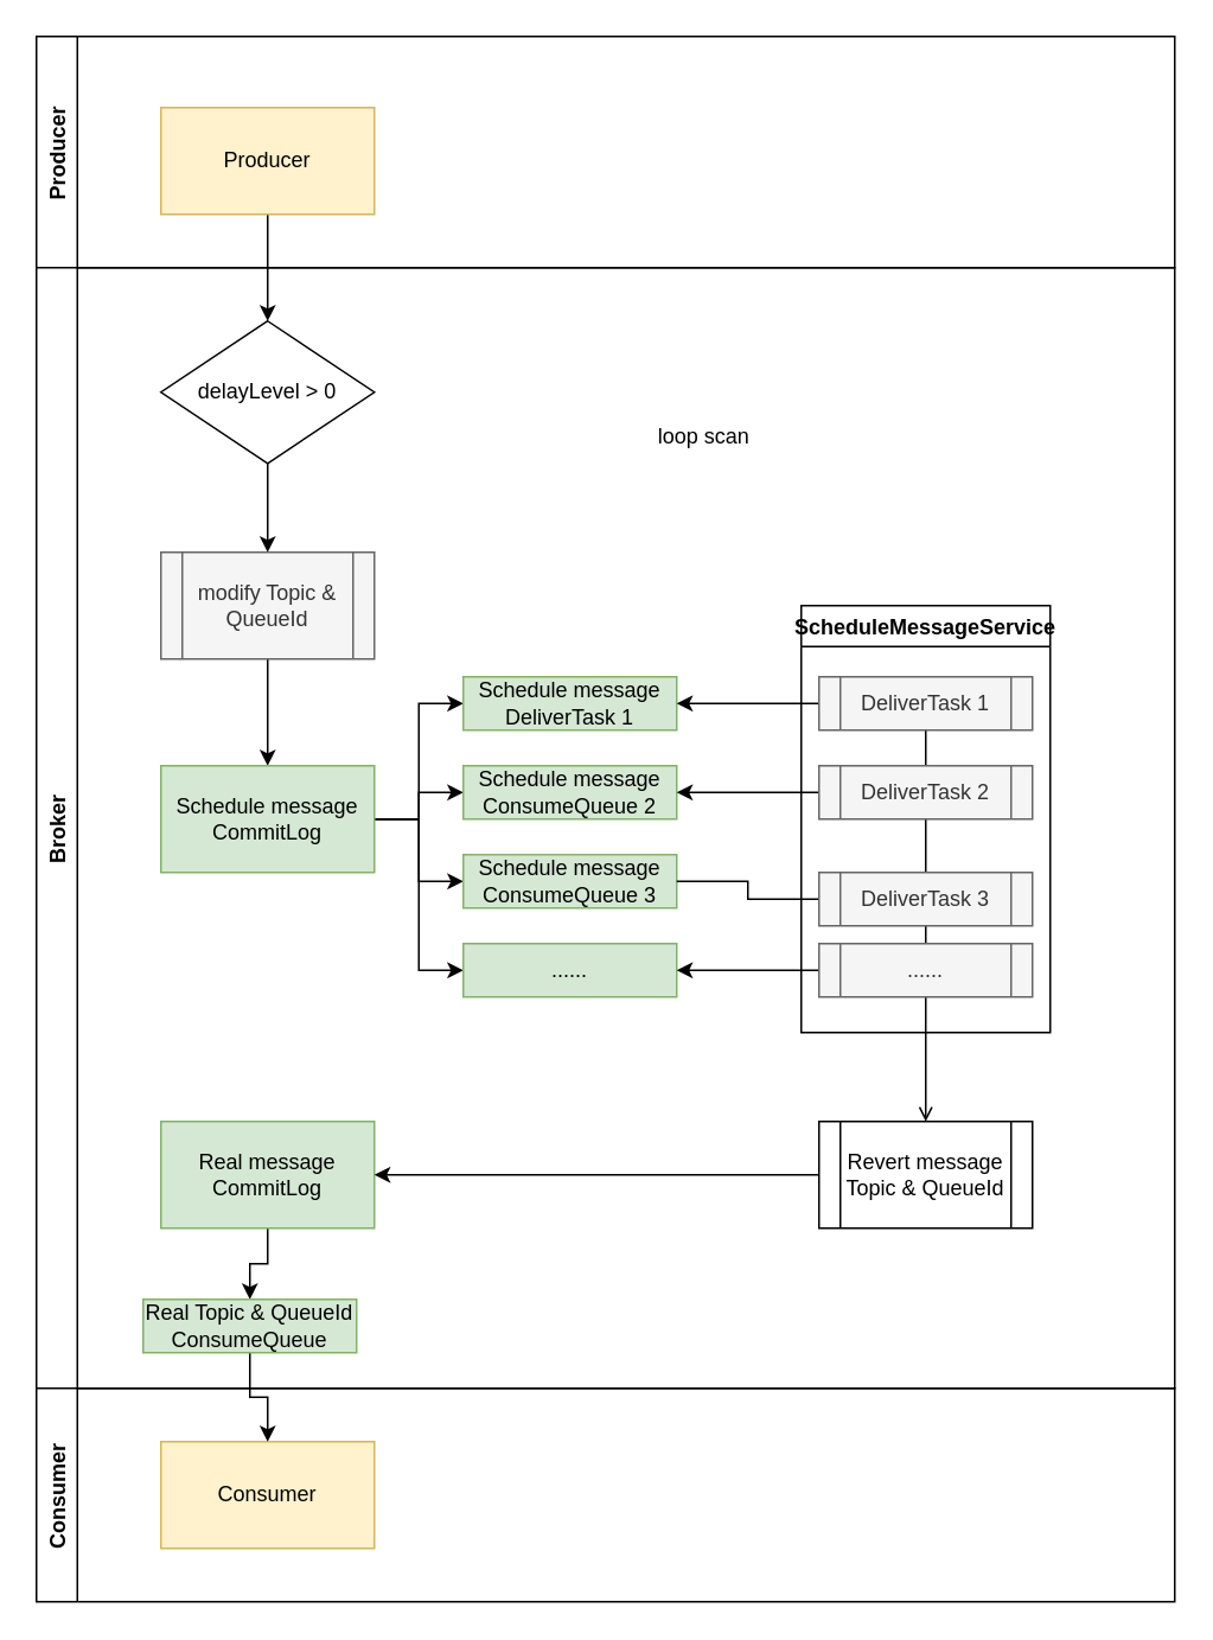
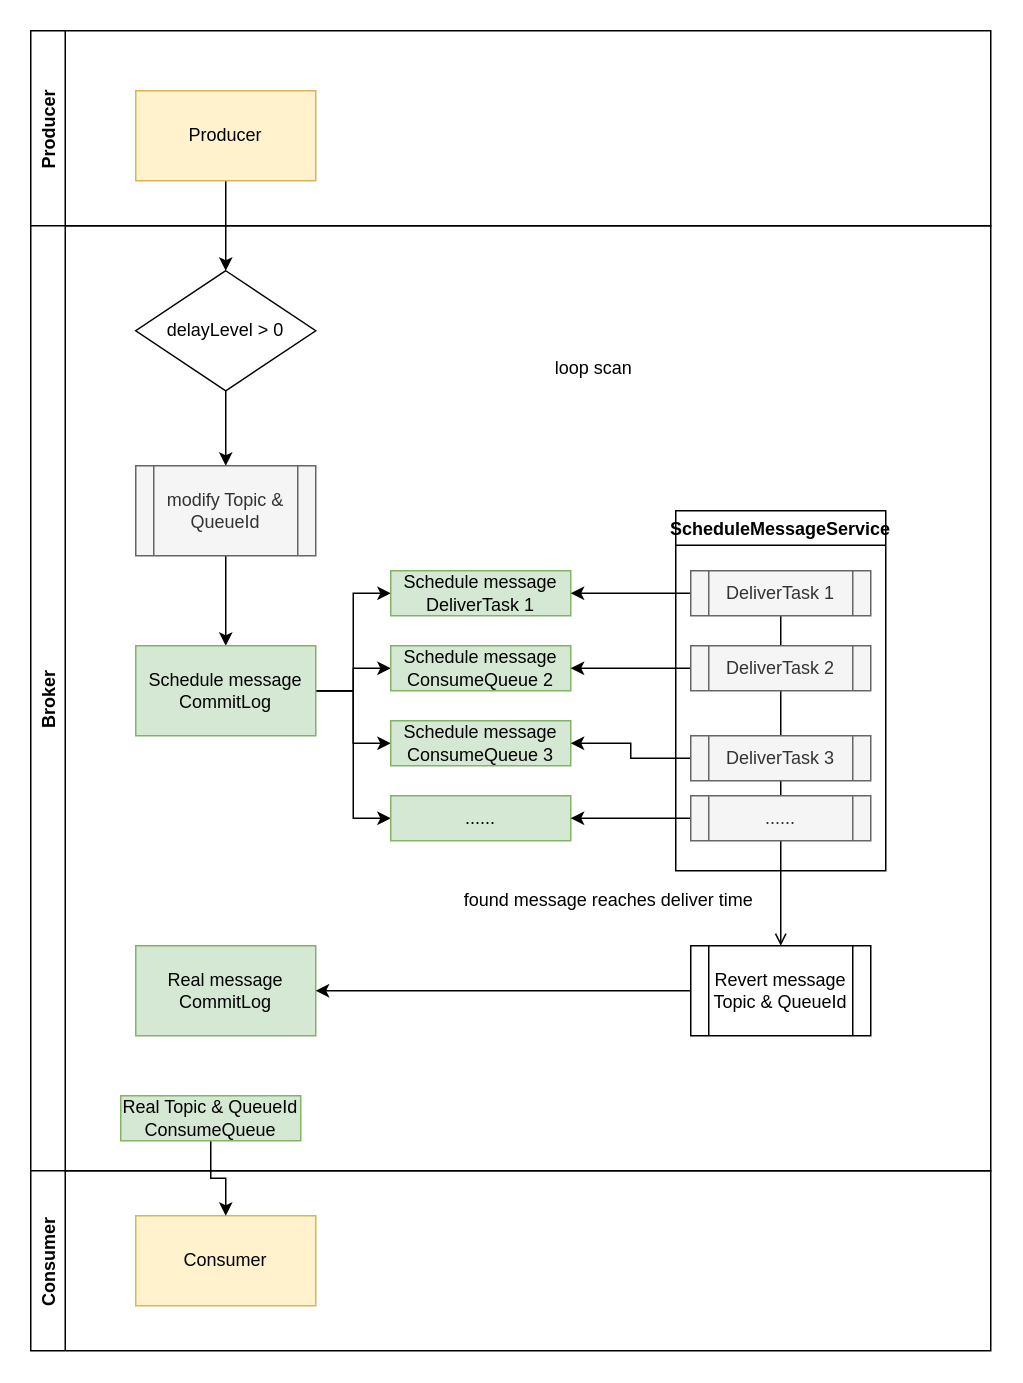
- <mxCell id="22" style="edgeStyle=orthogonalEdgeStyle;rounded=0;orthogonalLoop=1;jettySize=auto;html=1;exitX=0;exitY=0.5;exitDx=0;exitDy=0;endArrow=none;" edge="1" parent="1" source="23" target="16"><mxGeometry relative="1" as="geometry" /></mxCell>
+ <mxCell id="22" style="edgeStyle=orthogonalEdgeStyle;rounded=0;orthogonalLoop=1;jettySize=auto;html=1;exitX=0;exitY=0.5;exitDx=0;exitDy=0;" edge="1" parent="1" source="23" target="16"><mxGeometry relative="1" as="geometry" /></mxCell>
+ <mxCell id="33" value="found message reaches deliver time" style="text;html=1;align=center;verticalAlign=middle;resizable=0;points=[];autosize=1;strokeColor=none;fillColor=none;" vertex="1" parent="1"><mxGeometry x="300" y="590" width="210" height="20" as="geometry" /></mxCell>
- <mxCell id="29" style="edgeStyle=orthogonalEdgeStyle;rounded=0;orthogonalLoop=1;jettySize=auto;html=1;exitX=0.5;exitY=1;exitDx=0;exitDy=0;entryX=0.5;entryY=0;entryDx=0;entryDy=0;fontColor=#000000;" edge="1" parent="1" source="30" target="35"><mxGeometry relative="1" as="geometry" /></mxCell>
